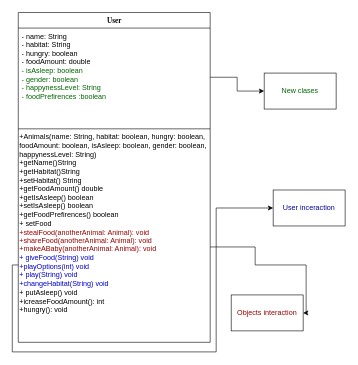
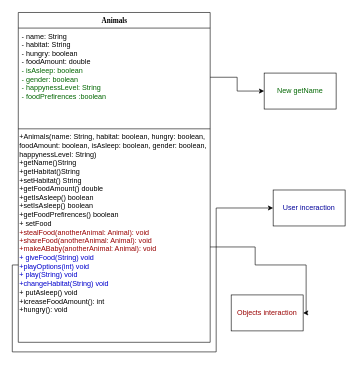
- <mxCell id="2" value="User" style="swimlane;html=1;fontStyle=1;align=center;verticalAlign=top;childLayout=stackLayout;horizontal=1;startSize=26;horizontalStack=0;resizeParent=1;resizeLast=0;collapsible=1;marginBottom=0;swimlaneFillColor=#ffffff;rounded=0;shadow=0;comic=0;labelBackgroundColor=none;strokeWidth=1;fillColor=none;fontFamily=Verdana;fontSize=12" parent="1" vertex="1"><mxGeometry x="30" y="20" width="320" height="550" as="geometry" /></mxCell>
+ <mxCell id="2" value="Animals" style="swimlane;html=1;fontStyle=1;align=center;verticalAlign=top;childLayout=stackLayout;horizontal=1;startSize=26;horizontalStack=0;resizeParent=1;resizeLast=0;collapsible=1;marginBottom=0;swimlaneFillColor=#ffffff;rounded=0;shadow=0;comic=0;labelBackgroundColor=none;strokeWidth=1;fillColor=none;fontFamily=Verdana;fontSize=12" parent="1" vertex="1"><mxGeometry x="30" y="20" width="320" height="550" as="geometry" /></mxCell>
- <mxCell id="11" value="&lt;font color=&quot;#006600&quot;&gt;New clases&lt;/font&gt;" style="rounded=0;whiteSpace=wrap;html=1;" vertex="1" parent="1"><mxGeometry x="440" y="121" width="120" height="60" as="geometry" /></mxCell>
+ <mxCell id="11" value="&lt;font color=&quot;#006600&quot;&gt;New getName&lt;/font&gt;" style="rounded=0;whiteSpace=wrap;html=1;" vertex="1" parent="1"><mxGeometry x="440" y="121" width="120" height="60" as="geometry" /></mxCell>
